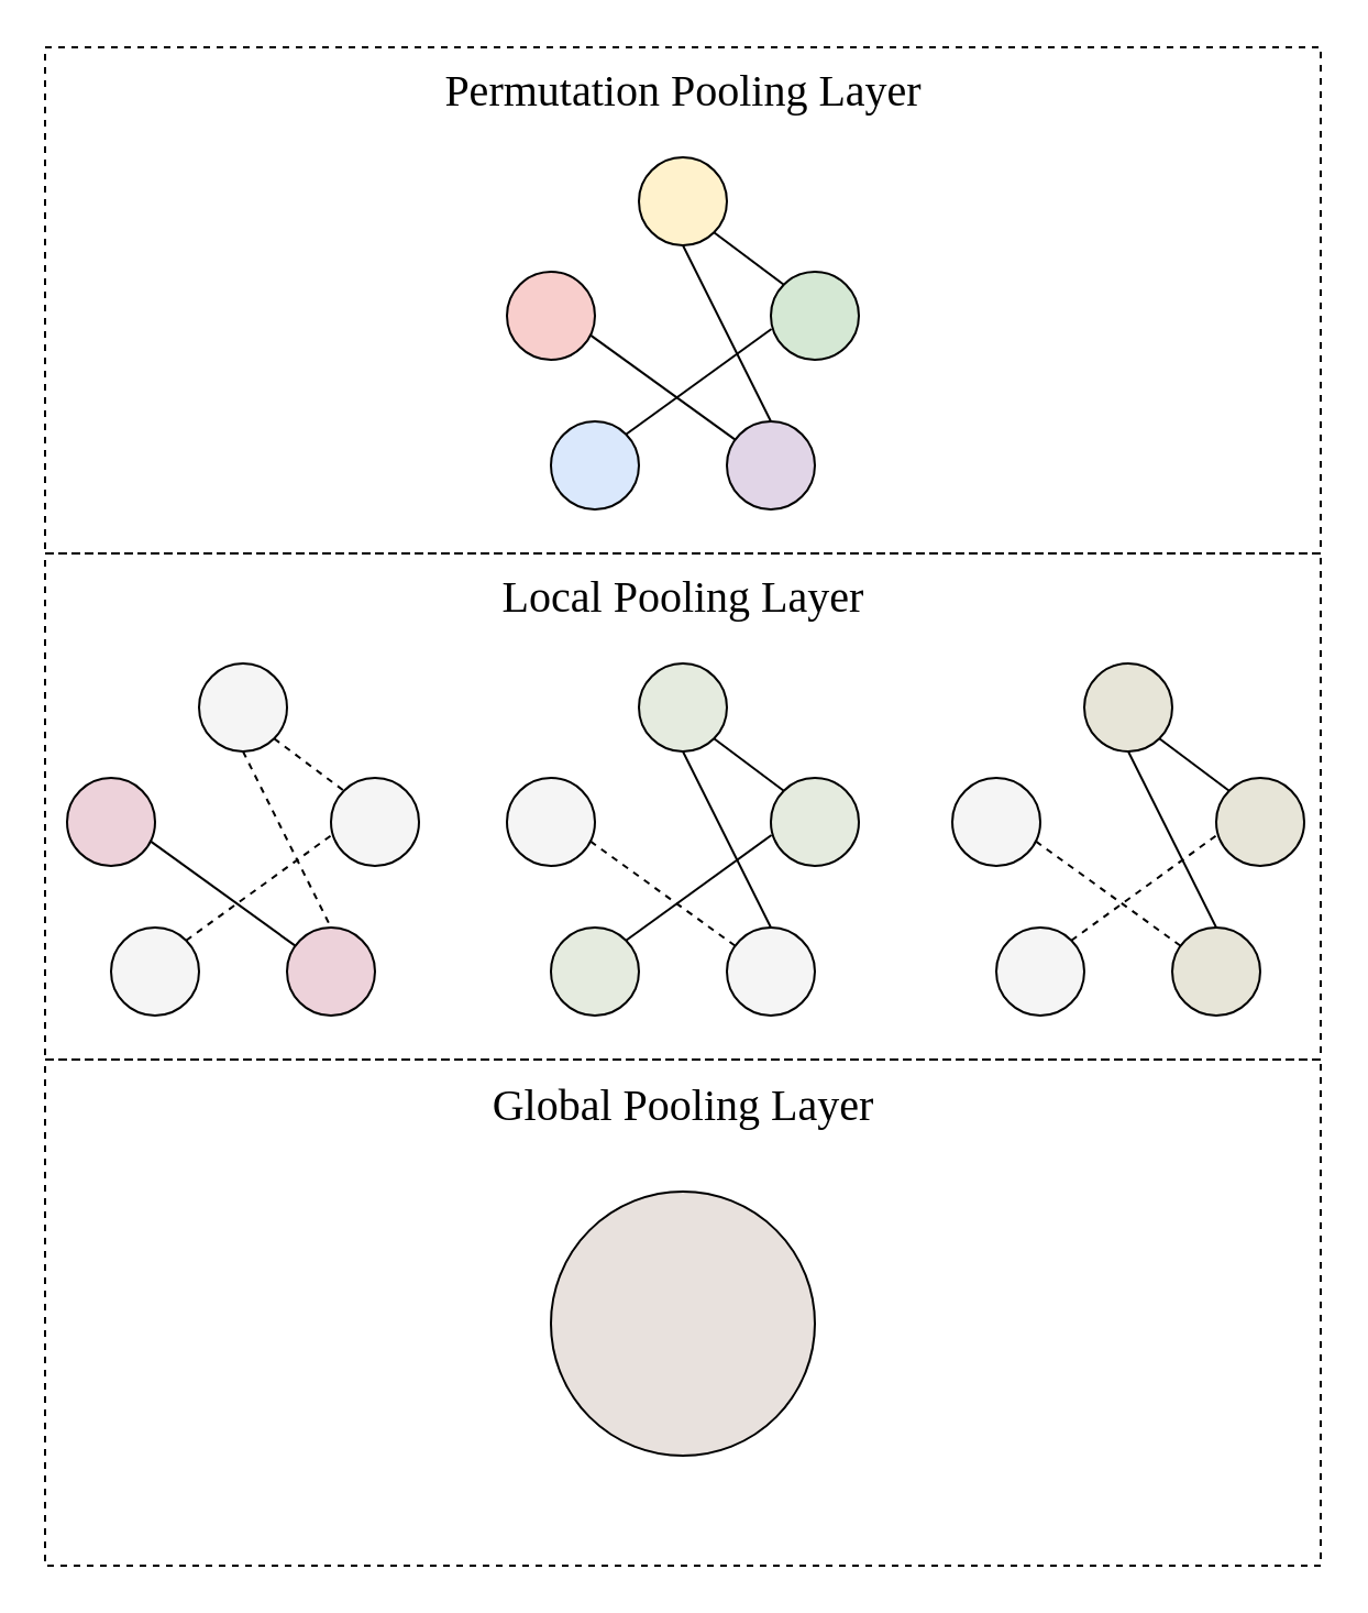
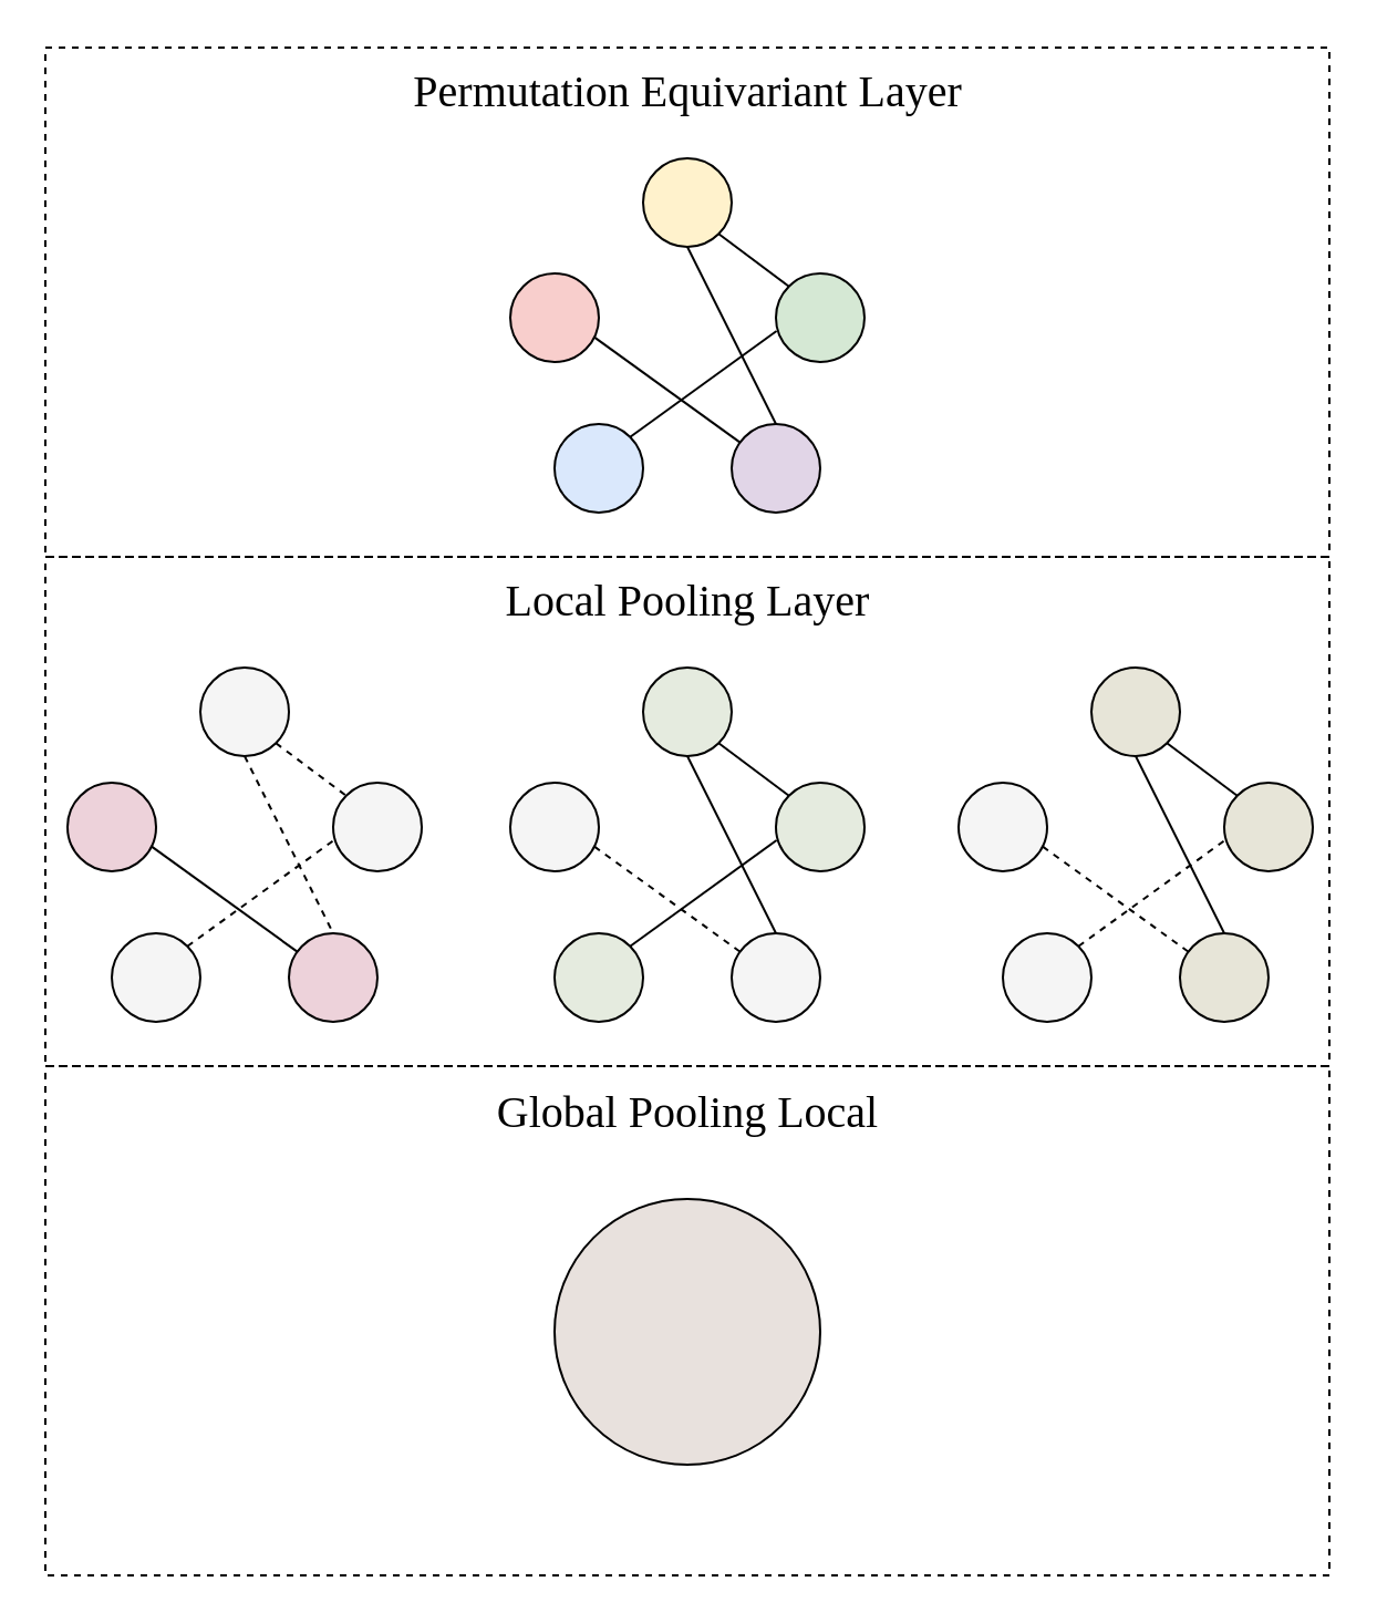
- <mxCell id="44" value="Permutation Pooling Layer" style="text;html=1;align=center;verticalAlign=middle;resizable=0;points=[];autosize=1;strokeColor=none;fillColor=none;fontFamily=Times New Roman;fontSize=20;" vertex="1" parent="1"><mxGeometry x="175" y="20" width="270" height="40" as="geometry" /></mxCell>
+ <mxCell id="44" value="Permutation Equivariant Layer" style="text;html=1;align=center;verticalAlign=middle;resizable=0;points=[];autosize=1;strokeColor=none;fillColor=none;fontFamily=Times New Roman;fontSize=20;" vertex="1" parent="1"><mxGeometry x="175" y="20" width="270" height="40" as="geometry" /></mxCell>
- <mxCell id="33" value="Global Pooling Layer" style="text;html=1;align=center;verticalAlign=middle;resizable=0;points=[];autosize=1;strokeColor=none;fillColor=none;fontFamily=Times New Roman;fontSize=20;" vertex="1" parent="1"><mxGeometry x="210" y="481" width="200" height="40" as="geometry" /></mxCell>
+ <mxCell id="33" value="Global Pooling Local" style="text;html=1;align=center;verticalAlign=middle;resizable=0;points=[];autosize=1;strokeColor=none;fillColor=none;fontFamily=Times New Roman;fontSize=20;" vertex="1" parent="1"><mxGeometry x="210" y="481" width="200" height="40" as="geometry" /></mxCell>
